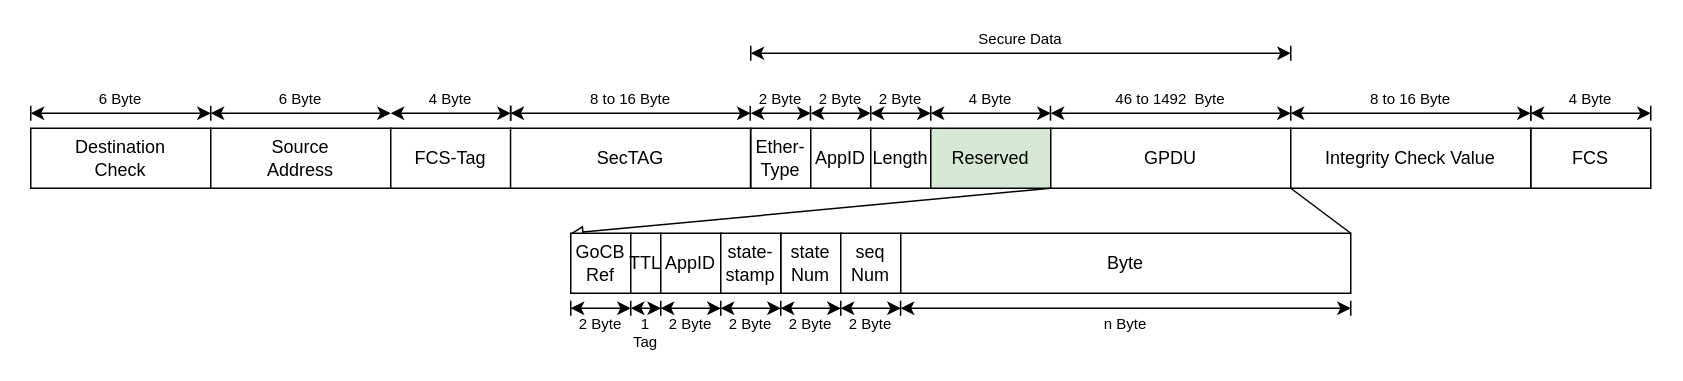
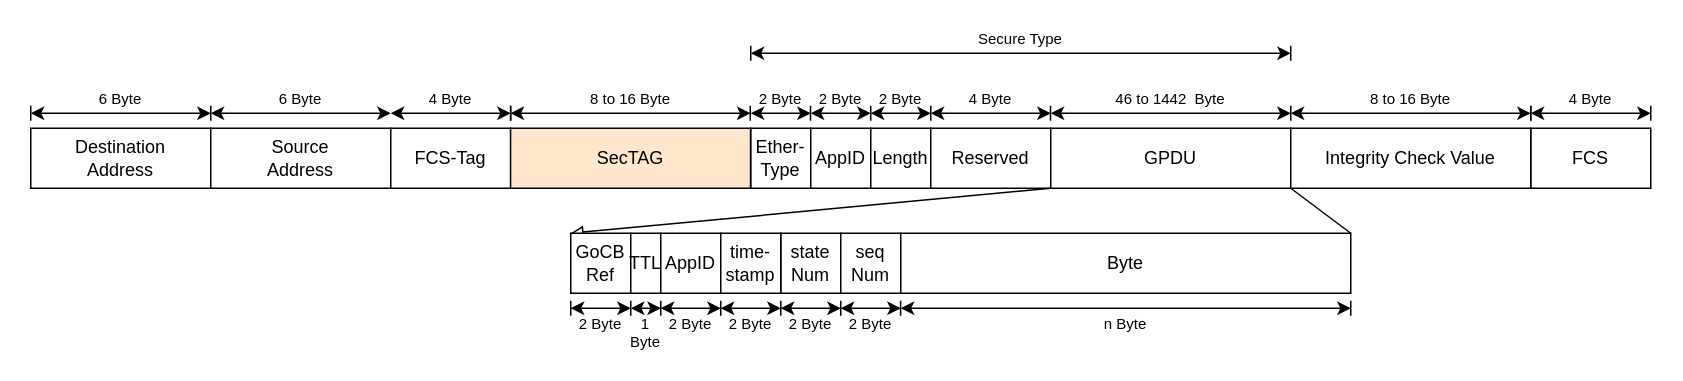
- <mxCell id="82" value="Secure Data" style="text;html=1;strokeColor=none;fillColor=none;align=center;verticalAlign=middle;whiteSpace=wrap;rounded=0;fontSize=10;" vertex="1" parent="1"><mxGeometry x="500" y="20" width="360" height="10" as="geometry" /></mxCell>
+ <mxCell id="82" value="Secure Type" style="text;html=1;strokeColor=none;fillColor=none;align=center;verticalAlign=middle;whiteSpace=wrap;rounded=0;fontSize=10;" vertex="1" parent="1"><mxGeometry x="500" y="20" width="360" height="10" as="geometry" /></mxCell>
- <mxCell id="37" value="46 to 1492&amp;nbsp; Byte" style="text;html=1;strokeColor=none;fillColor=none;align=center;verticalAlign=middle;whiteSpace=wrap;rounded=0;fontSize=10;" parent="1" vertex="1"><mxGeometry x="700" y="60" width="160" height="10" as="geometry" /></mxCell>
+ <mxCell id="37" value="46 to 1442&amp;nbsp; Byte" style="text;html=1;strokeColor=none;fillColor=none;align=center;verticalAlign=middle;whiteSpace=wrap;rounded=0;fontSize=10;" parent="1" vertex="1"><mxGeometry x="700" y="60" width="160" height="10" as="geometry" /></mxCell>
- <mxCell id="21" value="&lt;font style=&quot;font-size: 12px;&quot;&gt;Destination &lt;br style=&quot;&quot;&gt;Check&lt;/font&gt;" style="rounded=0;whiteSpace=wrap;html=1;" parent="1" vertex="1"><mxGeometry x="20" y="85" width="120" height="40" as="geometry" /></mxCell>
+ <mxCell id="21" value="&lt;font style=&quot;font-size: 12px;&quot;&gt;Destination &lt;br style=&quot;&quot;&gt;Address&lt;/font&gt;" style="rounded=0;whiteSpace=wrap;html=1;" parent="1" vertex="1"><mxGeometry x="20" y="85" width="120" height="40" as="geometry" /></mxCell>
- <mxCell id="70" value="SecTAG" style="rounded=0;whiteSpace=wrap;html=1;" vertex="1" parent="1"><mxGeometry x="339.86" y="85" width="160" height="40" as="geometry" /></mxCell>
+ <mxCell id="70" value="SecTAG" style="rounded=0;whiteSpace=wrap;html=1;fillColor=#ffe6cc;" vertex="1" parent="1"><mxGeometry x="339.86" y="85" width="160" height="40" as="geometry" /></mxCell>
- <mxCell id="27" value="&lt;font style=&quot;font-size: 12px;&quot;&gt;Reserved&lt;/font&gt;" style="rounded=0;whiteSpace=wrap;html=1;fillColor=#d5e8d4;" parent="1" vertex="1"><mxGeometry x="620" y="85" width="80" height="40" as="geometry" /></mxCell>
+ <mxCell id="27" value="&lt;font style=&quot;font-size: 12px;&quot;&gt;Reserved&lt;/font&gt;" style="rounded=0;whiteSpace=wrap;html=1;" parent="1" vertex="1"><mxGeometry x="620" y="85" width="80" height="40" as="geometry" /></mxCell>
- <mxCell id="65" value="state-stamp" style="rounded=0;whiteSpace=wrap;html=1;" vertex="1" parent="1"><mxGeometry x="480" y="155" width="40" height="40" as="geometry" /></mxCell>
+ <mxCell id="65" value="time-stamp" style="rounded=0;whiteSpace=wrap;html=1;" vertex="1" parent="1"><mxGeometry x="480" y="155" width="40" height="40" as="geometry" /></mxCell>
- <mxCell id="54" value="1 &lt;br&gt;Tag" style="text;html=1;strokeColor=none;fillColor=none;align=center;verticalAlign=middle;whiteSpace=wrap;rounded=0;fontSize=10;spacing=2;spacingBottom=0;" vertex="1" parent="1"><mxGeometry x="420" y="210" width="20" height="22" as="geometry" /></mxCell>
+ <mxCell id="54" value="1 &lt;br&gt;Byte" style="text;html=1;strokeColor=none;fillColor=none;align=center;verticalAlign=middle;whiteSpace=wrap;rounded=0;fontSize=10;spacing=2;spacingBottom=0;" vertex="1" parent="1"><mxGeometry x="420" y="210" width="20" height="22" as="geometry" /></mxCell>
